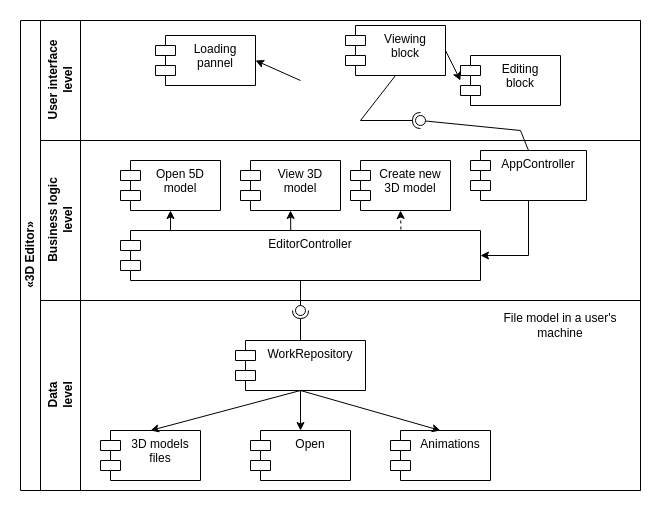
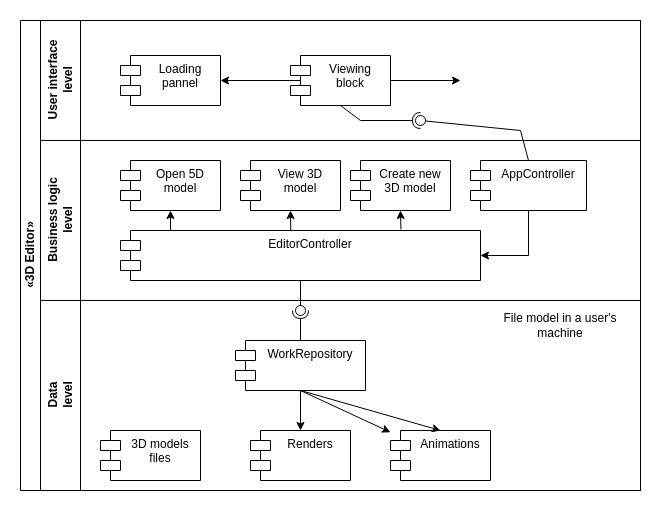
- <mxCell id="5" value="Viewing &lt;br&gt;block" style="shape=module;align=left;spacingLeft=20;align=center;verticalAlign=top;whiteSpace=wrap;html=1;" vertex="1" parent="3"><mxGeometry x="305" y="5" width="100" height="50" as="geometry" /></mxCell>
+ <mxCell id="5" value="Viewing &lt;br&gt;block" style="shape=module;align=left;spacingLeft=20;align=center;verticalAlign=top;whiteSpace=wrap;html=1;" vertex="1" parent="3"><mxGeometry x="250" y="35" width="100" height="50" as="geometry" /></mxCell>
- <mxCell id="4" value="Loading pannel" style="shape=module;align=left;spacingLeft=20;align=center;verticalAlign=top;whiteSpace=wrap;html=1;" vertex="1" parent="3"><mxGeometry x="115" y="15" width="100" height="50" as="geometry" /></mxCell>
+ <mxCell id="4" value="Loading pannel" style="shape=module;align=left;spacingLeft=20;align=center;verticalAlign=top;whiteSpace=wrap;html=1;" vertex="1" parent="3"><mxGeometry x="80" y="35" width="100" height="50" as="geometry" /></mxCell>
- <mxCell id="6" value="Editing &lt;br&gt;block" style="shape=module;align=left;spacingLeft=20;align=center;verticalAlign=top;whiteSpace=wrap;html=1;" vertex="1" parent="3"><mxGeometry x="420" y="35" width="100" height="50" as="geometry" /></mxCell>
- <mxCell id="10" value="AppController" style="shape=module;align=left;spacingLeft=20;align=center;verticalAlign=top;whiteSpace=wrap;html=1;" vertex="1" parent="9"><mxGeometry x="430" y="10" width="116" height="50" as="geometry" /></mxCell>
+ <mxCell id="10" value="AppController" style="shape=module;align=left;spacingLeft=20;align=center;verticalAlign=top;whiteSpace=wrap;html=1;" vertex="1" parent="9"><mxGeometry x="430" y="20" width="116" height="50" as="geometry" /></mxCell>
- <mxCell id="18" value="" style="endArrow=classic;html=1;rounded=0;entryX=0.5;entryY=1;entryDx=0;entryDy=0;exitX=0.779;exitY=-0.02;exitDx=0;exitDy=0;exitPerimeter=0;dashed=1;" edge="1" parent="9" source="11" target="15"><mxGeometry width="50" height="50" relative="1" as="geometry"><mxPoint x="690" y="150" as="sourcePoint" /><mxPoint x="740" y="100" as="targetPoint" /></mxGeometry></mxCell>
+ <mxCell id="18" value="" style="endArrow=classic;html=1;rounded=0;entryX=0.5;entryY=1;entryDx=0;entryDy=0;exitX=0.779;exitY=-0.02;exitDx=0;exitDy=0;exitPerimeter=0;" edge="1" parent="9" source="11" target="15"><mxGeometry width="50" height="50" relative="1" as="geometry"><mxPoint x="690" y="150" as="sourcePoint" /><mxPoint x="740" y="100" as="targetPoint" /></mxGeometry></mxCell>
- <mxCell id="26" value="" style="endArrow=classic;html=1;rounded=0;exitX=0.5;exitY=1;exitDx=0;exitDy=0;entryX=0.5;entryY=0;entryDx=0;entryDy=0;" edge="1" parent="19" source="25" target="23"><mxGeometry width="50" height="50" relative="1" as="geometry"><mxPoint x="690" y="150" as="sourcePoint" /><mxPoint x="740" y="100" as="targetPoint" /></mxGeometry></mxCell>
+ <mxCell id="26" value="" style="endArrow=classic;html=1;rounded=0;exitX=0.5;exitY=1;exitDx=0;exitDy=0;" edge="1" parent="19" source="25" target="22"><mxGeometry width="50" height="50" relative="1" as="geometry"><mxPoint x="690" y="150" as="sourcePoint" /><mxPoint x="740" y="100" as="targetPoint" /></mxGeometry></mxCell>
- <mxCell id="21" value="Open" style="shape=module;align=left;spacingLeft=20;align=center;verticalAlign=top;whiteSpace=wrap;html=1;" parent="19" vertex="1"><mxGeometry x="210" y="130" width="100" height="50" as="geometry" /></mxCell>
+ <mxCell id="21" value="Renders" style="shape=module;align=left;spacingLeft=20;align=center;verticalAlign=top;whiteSpace=wrap;html=1;" parent="19" vertex="1"><mxGeometry x="210" y="130" width="100" height="50" as="geometry" /></mxCell>
